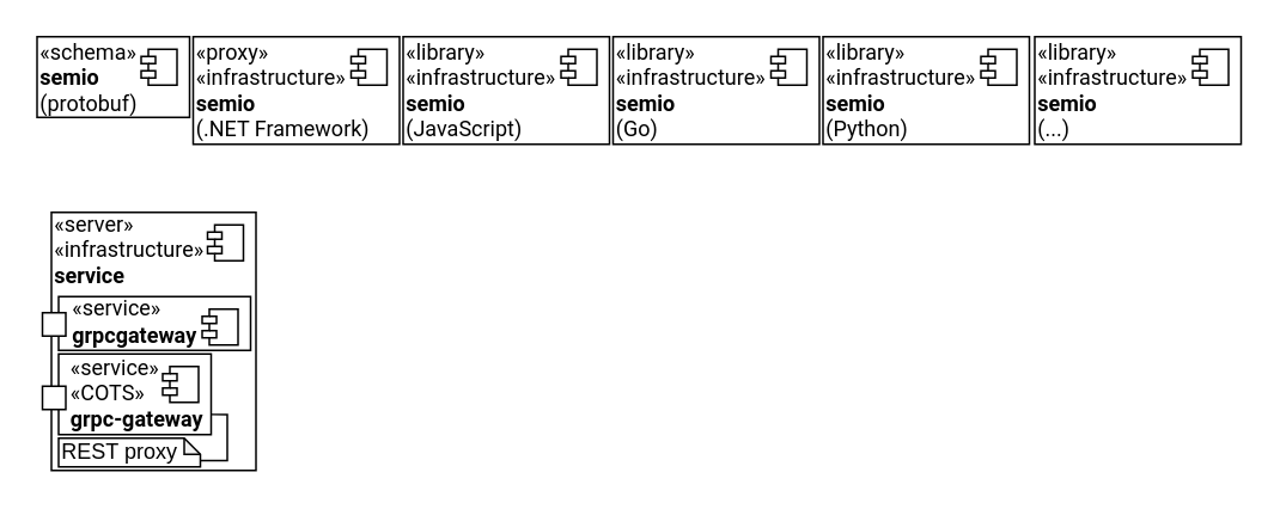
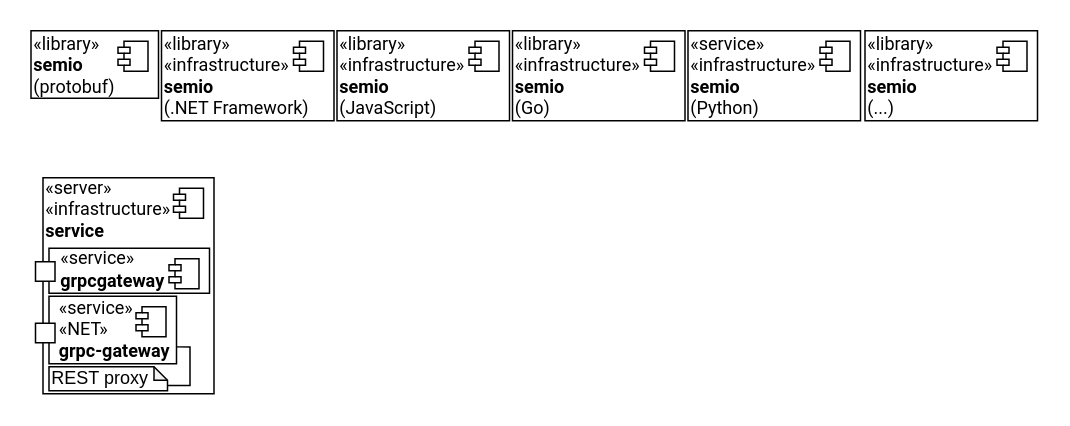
- <mxCell id="2" value="«schema»&lt;br&gt;&lt;b&gt;semio&lt;/b&gt;&lt;br&gt;(protobuf)" style="html=1;dropTarget=0;whiteSpace=wrap;align=left;verticalAlign=middle;spacing=2;fontFamily=Roboto;fontSource=https%3A%2F%2Ffonts.googleapis.com%2Fcss%3Ffamily%3DRoboto;" vertex="1" parent="1"><mxGeometry x="20" y="20" width="85" height="45" as="geometry" /></mxCell>
+ <mxCell id="2" value="«library»&lt;br&gt;&lt;b&gt;semio&lt;/b&gt;&lt;br&gt;(protobuf)" style="html=1;dropTarget=0;whiteSpace=wrap;align=left;verticalAlign=middle;spacing=2;fontFamily=Roboto;fontSource=https%3A%2F%2Ffonts.googleapis.com%2Fcss%3Ffamily%3DRoboto;" vertex="1" parent="1"><mxGeometry x="20" y="20" width="85" height="45" as="geometry" /></mxCell>
- <mxCell id="4" value="«proxy»&lt;br&gt;«infrastructure»&lt;br&gt;&lt;b&gt;semio&lt;/b&gt;&lt;br&gt;(.NET Framework)" style="html=1;dropTarget=0;whiteSpace=wrap;align=left;verticalAlign=middle;spacing=2;fontFamily=Roboto;fontSource=https%3A%2F%2Ffonts.googleapis.com%2Fcss%3Ffamily%3DRoboto;" vertex="1" parent="1"><mxGeometry x="107" y="20" width="115" height="60" as="geometry" /></mxCell>
+ <mxCell id="4" value="«library»&lt;br&gt;«infrastructure»&lt;br&gt;&lt;b&gt;semio&lt;/b&gt;&lt;br&gt;(.NET Framework)" style="html=1;dropTarget=0;whiteSpace=wrap;align=left;verticalAlign=middle;spacing=2;fontFamily=Roboto;fontSource=https%3A%2F%2Ffonts.googleapis.com%2Fcss%3Ffamily%3DRoboto;" vertex="1" parent="1"><mxGeometry x="107" y="20" width="115" height="60" as="geometry" /></mxCell>
- <mxCell id="10" value="«library»&lt;br&gt;«infrastructure»&lt;br&gt;&lt;b&gt;semio&lt;/b&gt;&lt;br&gt;(Python)" style="html=1;dropTarget=0;whiteSpace=wrap;align=left;verticalAlign=middle;spacing=2;fontFamily=Roboto;fontSource=https%3A%2F%2Ffonts.googleapis.com%2Fcss%3Ffamily%3DRoboto;" vertex="1" parent="1"><mxGeometry x="458" y="20" width="115" height="60" as="geometry" /></mxCell>
+ <mxCell id="10" value="«service»&lt;br&gt;«infrastructure»&lt;br&gt;&lt;b&gt;semio&lt;/b&gt;&lt;br&gt;(Python)" style="html=1;dropTarget=0;whiteSpace=wrap;align=left;verticalAlign=middle;spacing=2;fontFamily=Roboto;fontSource=https%3A%2F%2Ffonts.googleapis.com%2Fcss%3Ffamily%3DRoboto;" vertex="1" parent="1"><mxGeometry x="458" y="20" width="115" height="60" as="geometry" /></mxCell>
- <mxCell id="19" value="«service»&lt;br&gt;«COTS»&lt;br&gt;&lt;b&gt;grpc-gateway&lt;/b&gt;" style="html=1;dropTarget=0;whiteSpace=wrap;align=left;verticalAlign=middle;spacing=2;fontFamily=Roboto;fontSource=https%3A%2F%2Ffonts.googleapis.com%2Fcss%3Ffamily%3DRoboto;spacingTop=-2;spacingLeft=5;" vertex="1" parent="14"><mxGeometry x="9" y="79" width="85" height="45" as="geometry" /></mxCell>
+ <mxCell id="19" value="«service»&lt;br&gt;«NET»&lt;br&gt;&lt;b&gt;grpc-gateway&lt;/b&gt;" style="html=1;dropTarget=0;whiteSpace=wrap;align=left;verticalAlign=middle;spacing=2;fontFamily=Roboto;fontSource=https%3A%2F%2Ffonts.googleapis.com%2Fcss%3Ffamily%3DRoboto;spacingTop=-2;spacingLeft=5;" vertex="1" parent="14"><mxGeometry x="9" y="79" width="85" height="45" as="geometry" /></mxCell>
